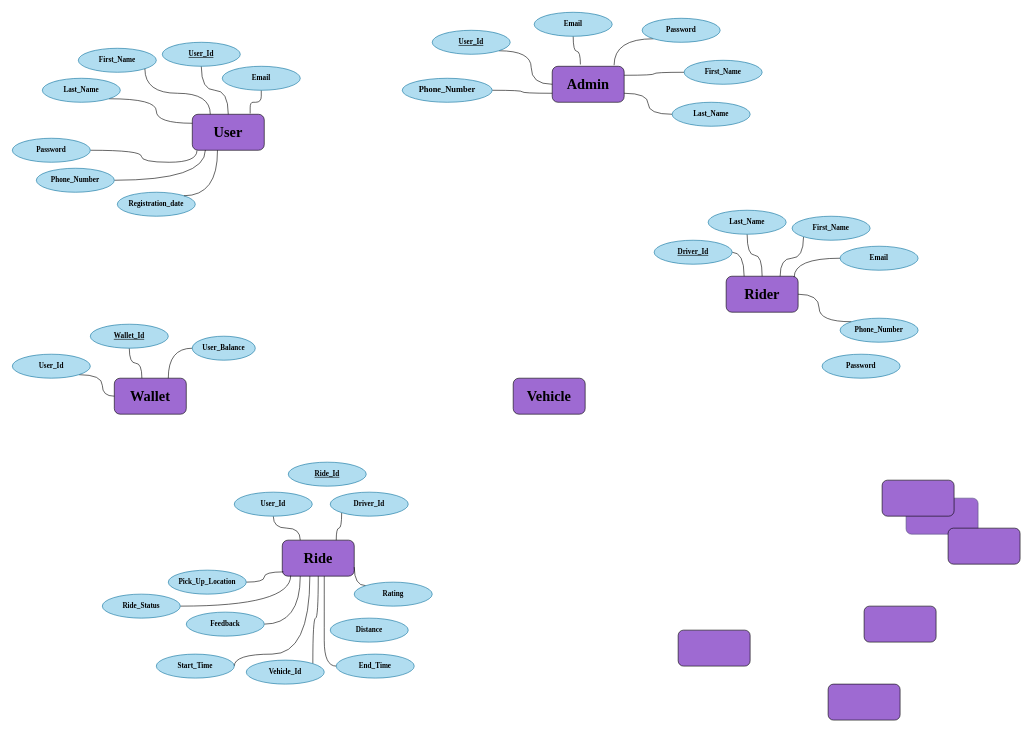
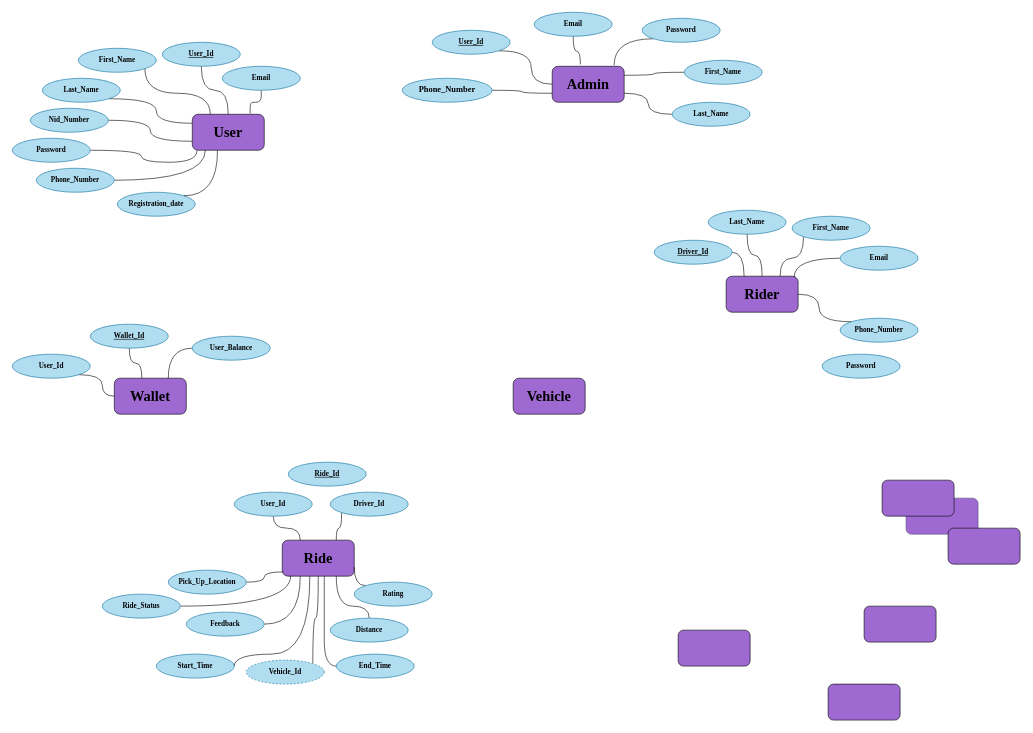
+ <mxCell id="19" value="&lt;font face=&quot;Times New Roman&quot;&gt;&lt;b&gt;Nid_Number&lt;/b&gt;&lt;/font&gt;" style="ellipse;whiteSpace=wrap;html=1;fillColor=#b1ddf0;strokeColor=#10739e;" vertex="1" parent="10"><mxGeometry x="30" y="110" width="130" height="40" as="geometry" /></mxCell>
+ <mxCell id="18" style="edgeStyle=orthogonalEdgeStyle;curved=1;rounded=0;orthogonalLoop=1;jettySize=auto;html=1;exitX=1;exitY=0.5;exitDx=0;exitDy=0;entryX=0;entryY=0.75;entryDx=0;entryDy=0;endArrow=none;endFill=0;" edge="1" parent="10" source="19" target="11"><mxGeometry relative="1" as="geometry" /></mxCell>
- <mxCell id="82" value="&lt;font face=&quot;Times New Roman&quot;&gt;&lt;b&gt;User_Balance&lt;/b&gt;&lt;/font&gt;" style="ellipse;whiteSpace=wrap;html=1;fillColor=#b1ddf0;strokeColor=#10739e;" vertex="1" parent="77"><mxGeometry x="300" y="20" width="105" height="40" as="geometry" /></mxCell>
+ <mxCell id="82" value="&lt;font face=&quot;Times New Roman&quot;&gt;&lt;b&gt;User_Balance&lt;/b&gt;&lt;/font&gt;" style="ellipse;whiteSpace=wrap;html=1;fillColor=#b1ddf0;strokeColor=#10739e;" vertex="1" parent="77"><mxGeometry x="300" y="20" width="130" height="40" as="geometry" /></mxCell>
+ <mxCell id="56" style="edgeStyle=orthogonalEdgeStyle;curved=1;rounded=0;orthogonalLoop=1;jettySize=auto;html=1;exitX=0.5;exitY=0;exitDx=0;exitDy=0;entryX=0.75;entryY=1;entryDx=0;entryDy=0;endArrow=none;endFill=0;" edge="1" parent="41" source="57" target="42"><mxGeometry relative="1" as="geometry"><Array as="points"><mxPoint x="445" y="240" /><mxPoint x="390" y="240" /></Array></mxGeometry></mxCell>
- <mxCell id="49" value="&lt;font face=&quot;Times New Roman&quot;&gt;&lt;b&gt;Vehicle_Id&lt;/b&gt;&lt;/font&gt;" style="ellipse;whiteSpace=wrap;html=1;fillColor=#b1ddf0;strokeColor=#10739e;" vertex="1" parent="41"><mxGeometry x="240" y="330" width="130" height="40" as="geometry" /></mxCell>
+ <mxCell id="49" value="&lt;font face=&quot;Times New Roman&quot;&gt;&lt;b&gt;Vehicle_Id&lt;/b&gt;&lt;/font&gt;" style="ellipse;whiteSpace=wrap;html=1;fillColor=#b1ddf0;strokeColor=#10739e;dashed=1;" vertex="1" parent="41"><mxGeometry x="240" y="330" width="130" height="40" as="geometry" /></mxCell>
